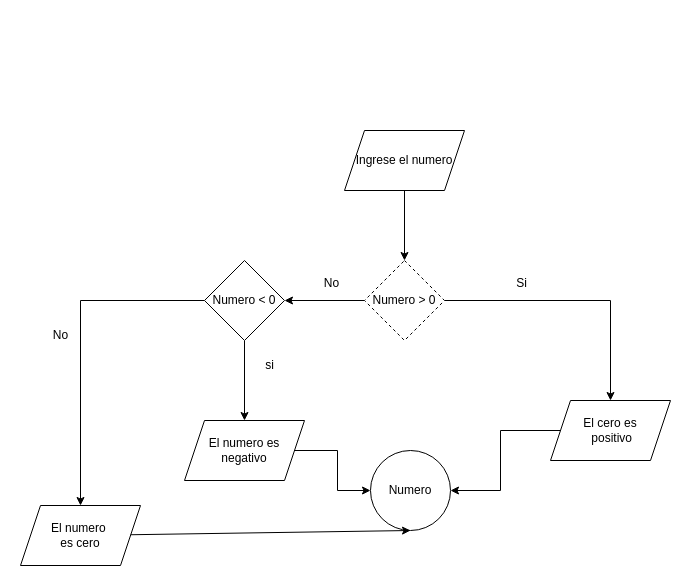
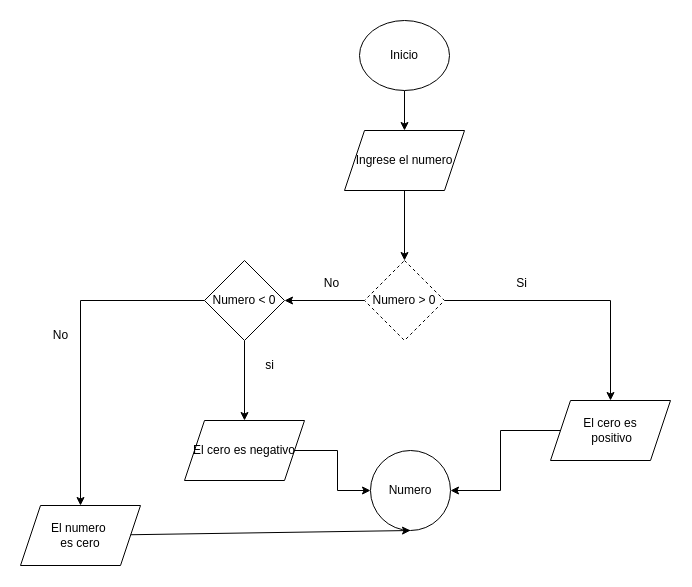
+ <mxCell id="3" value="Inicio" style="ellipse;whiteSpace=wrap;html=1;" vertex="1" parent="1"><mxGeometry x="359" y="20" width="90" height="70" as="geometry" /></mxCell>
+ <mxCell id="2" value="" style="edgeStyle=orthogonalEdgeStyle;rounded=0;orthogonalLoop=1;jettySize=auto;html=1;" edge="1" parent="1" source="3" target="5"><mxGeometry relative="1" as="geometry" /></mxCell>
- <mxCell id="16" value="El numero es negativo" style="shape=parallelogram;perimeter=parallelogramPerimeter;whiteSpace=wrap;html=1;fixedSize=1;" vertex="1" parent="1"><mxGeometry x="184" y="420" width="120" height="60" as="geometry" /></mxCell>
+ <mxCell id="16" value="El cero es negativo" style="shape=parallelogram;perimeter=parallelogramPerimeter;whiteSpace=wrap;html=1;fixedSize=1;" vertex="1" parent="1"><mxGeometry x="184" y="420" width="120" height="60" as="geometry" /></mxCell>
